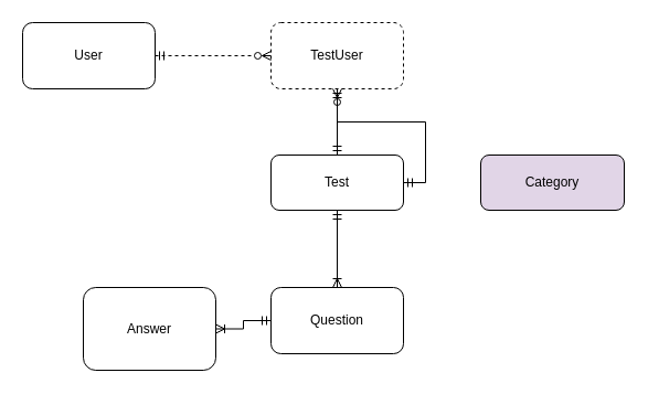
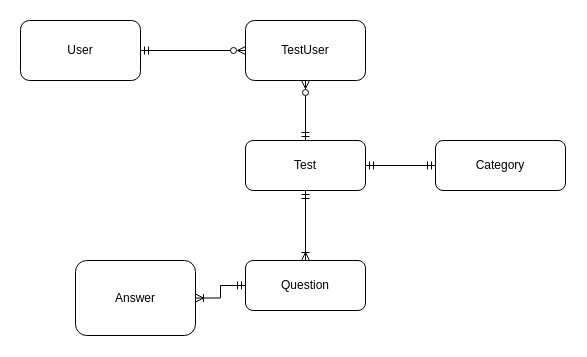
- <mxCell id="11" value="" style="endArrow=ERzeroToMany;html=1;rounded=0;strokeColor=default;entryX=0;entryY=0.5;entryDx=0;entryDy=0;exitX=1;exitY=0.5;exitDx=0;exitDy=0;startArrow=ERmandOne;startFill=0;endFill=0;dashed=1;" edge="1" parent="1" source="2" target="8"><mxGeometry width="50" height="50" relative="1" as="geometry"><mxPoint x="125" y="140" as="sourcePoint" /><mxPoint x="175" y="90" as="targetPoint" /></mxGeometry></mxCell>
+ <mxCell id="11" value="" style="endArrow=ERzeroToMany;html=1;rounded=0;strokeColor=default;entryX=0;entryY=0.5;entryDx=0;entryDy=0;exitX=1;exitY=0.5;exitDx=0;exitDy=0;startArrow=ERmandOne;startFill=0;endFill=0;" edge="1" parent="1" source="2" target="8"><mxGeometry width="50" height="50" relative="1" as="geometry"><mxPoint x="125" y="140" as="sourcePoint" /><mxPoint x="175" y="90" as="targetPoint" /></mxGeometry></mxCell>
- <mxCell id="8" value="TestUser" style="rounded=1;whiteSpace=wrap;html=1;dashed=1;" vertex="1" parent="1"><mxGeometry x="245" y="20" width="120" height="60" as="geometry" /></mxCell>
+ <mxCell id="8" value="TestUser" style="rounded=1;whiteSpace=wrap;html=1;" vertex="1" parent="1"><mxGeometry x="245" y="20" width="120" height="60" as="geometry" /></mxCell>
- <mxCell id="9" style="edgeStyle=orthogonalEdgeStyle;rounded=0;orthogonalLoop=1;jettySize=auto;html=1;exitX=1;exitY=0.5;exitDx=0;exitDy=0;strokeColor=default;startArrow=ERmandOne;startFill=0;endArrow=ERmandOne;endFill=0;" edge="1" parent="1" source="10" target="8"><mxGeometry relative="1" as="geometry" /></mxCell>
+ <mxCell id="9" style="edgeStyle=orthogonalEdgeStyle;rounded=0;orthogonalLoop=1;jettySize=auto;html=1;exitX=1;exitY=0.5;exitDx=0;exitDy=0;entryX=0;entryY=0.5;entryDx=0;entryDy=0;strokeColor=default;startArrow=ERmandOne;startFill=0;endArrow=ERmandOne;endFill=0;" edge="1" parent="1" source="10" target="7"><mxGeometry relative="1" as="geometry" /></mxCell>
- <mxCell id="7" value="Category" style="rounded=1;whiteSpace=wrap;html=1;fillColor=#e1d5e7;" vertex="1" parent="1"><mxGeometry x="435" y="140" width="130" height="50" as="geometry" /></mxCell>
+ <mxCell id="7" value="Category" style="rounded=1;whiteSpace=wrap;html=1;" vertex="1" parent="1"><mxGeometry x="435" y="140" width="130" height="50" as="geometry" /></mxCell>
- <mxCell id="4" value="Question" style="rounded=1;whiteSpace=wrap;html=1;" vertex="1" parent="1"><mxGeometry x="245" y="260" width="120" height="60" as="geometry" /></mxCell>
+ <mxCell id="4" value="Question" style="rounded=1;whiteSpace=wrap;html=1;" vertex="1" parent="1"><mxGeometry x="245" y="260" width="120" height="50" as="geometry" /></mxCell>
